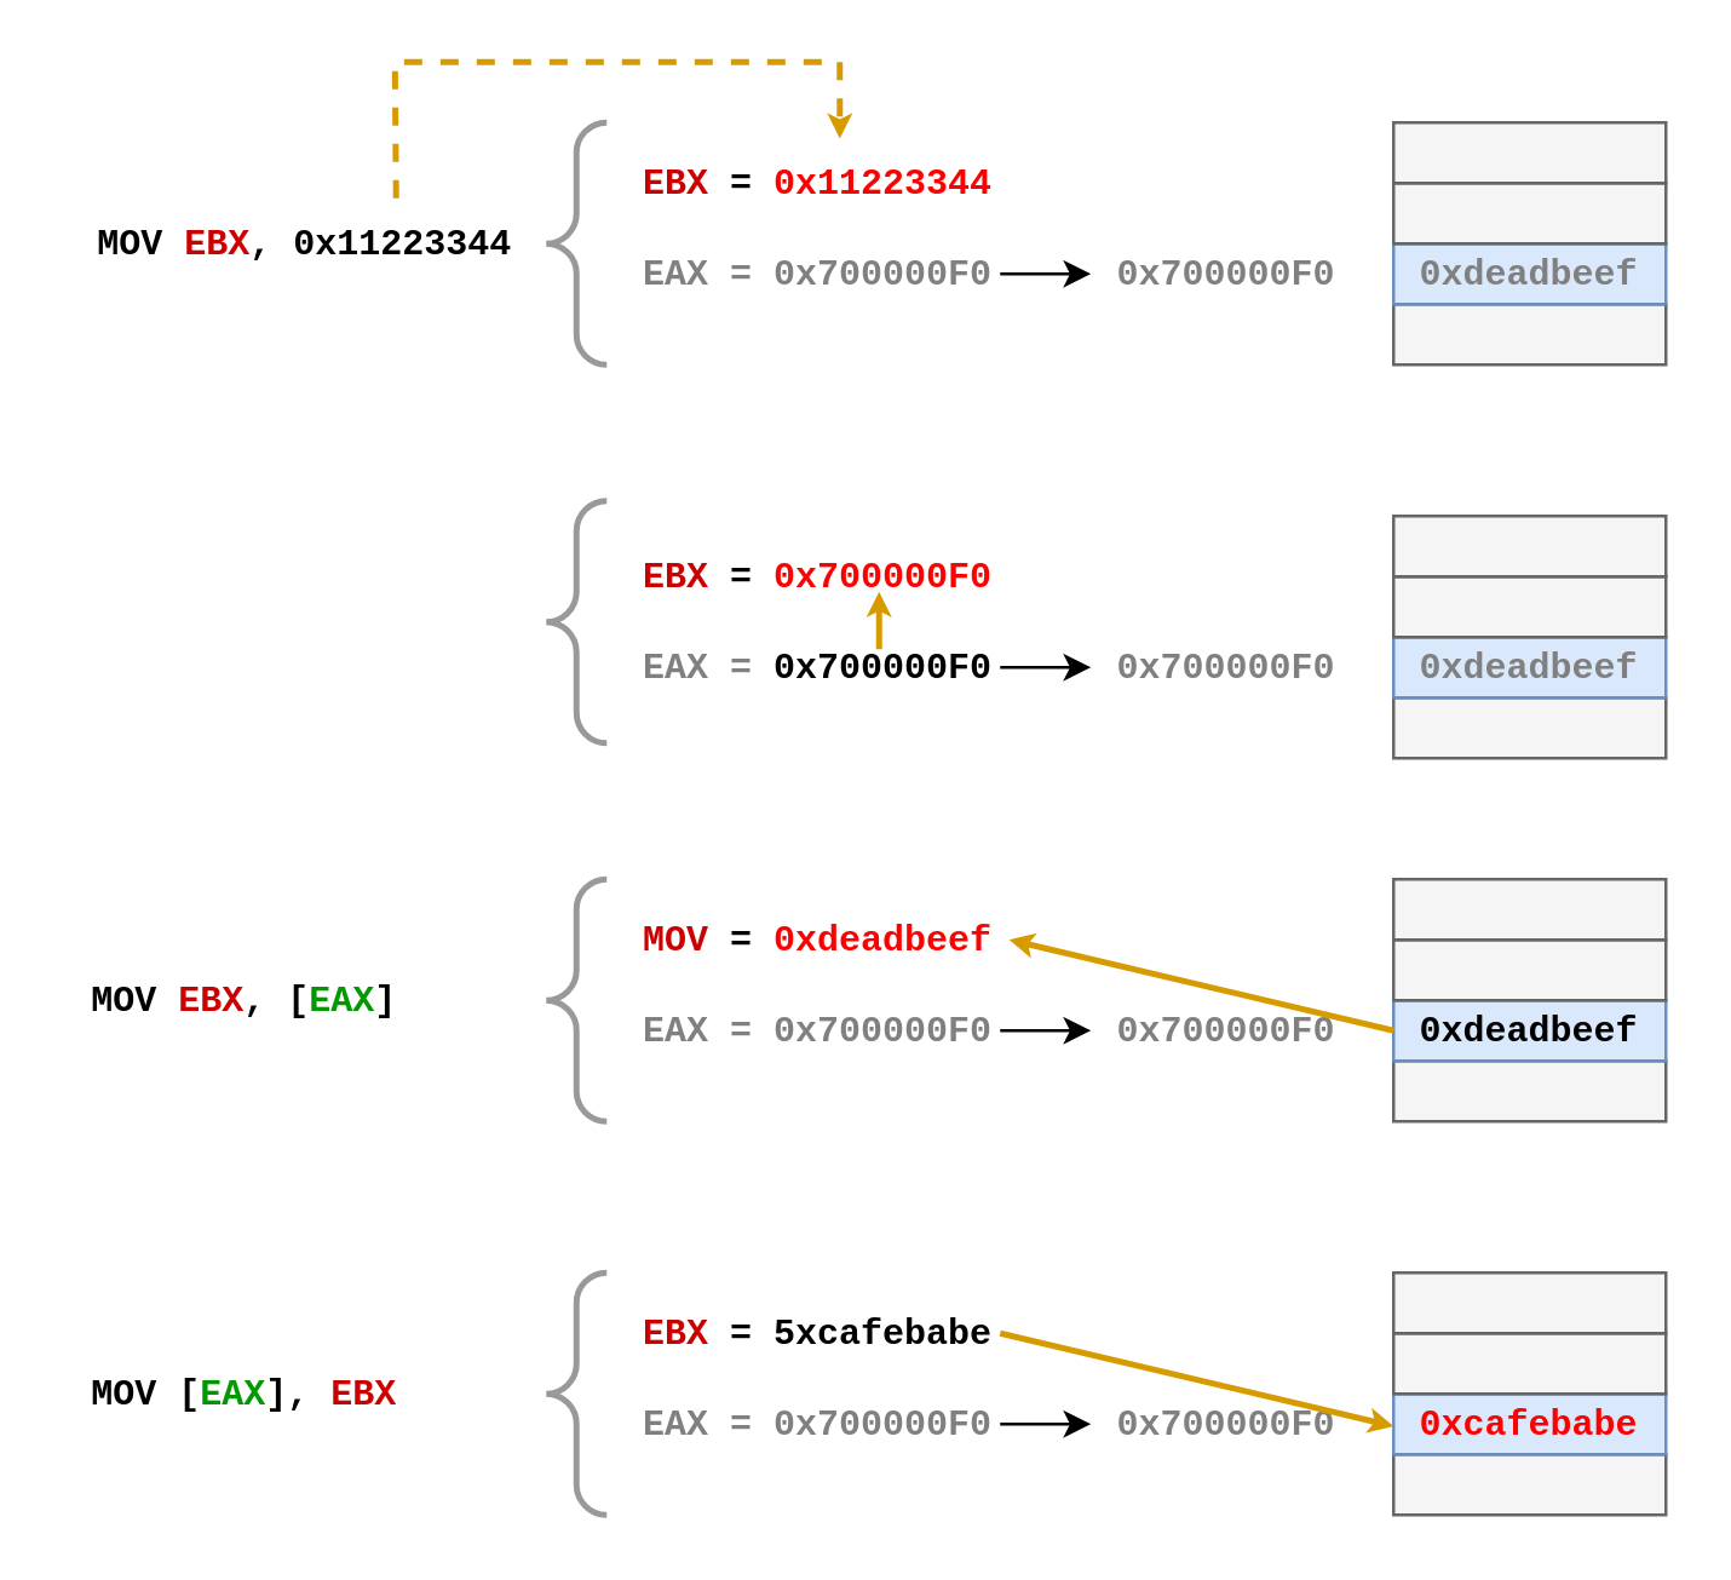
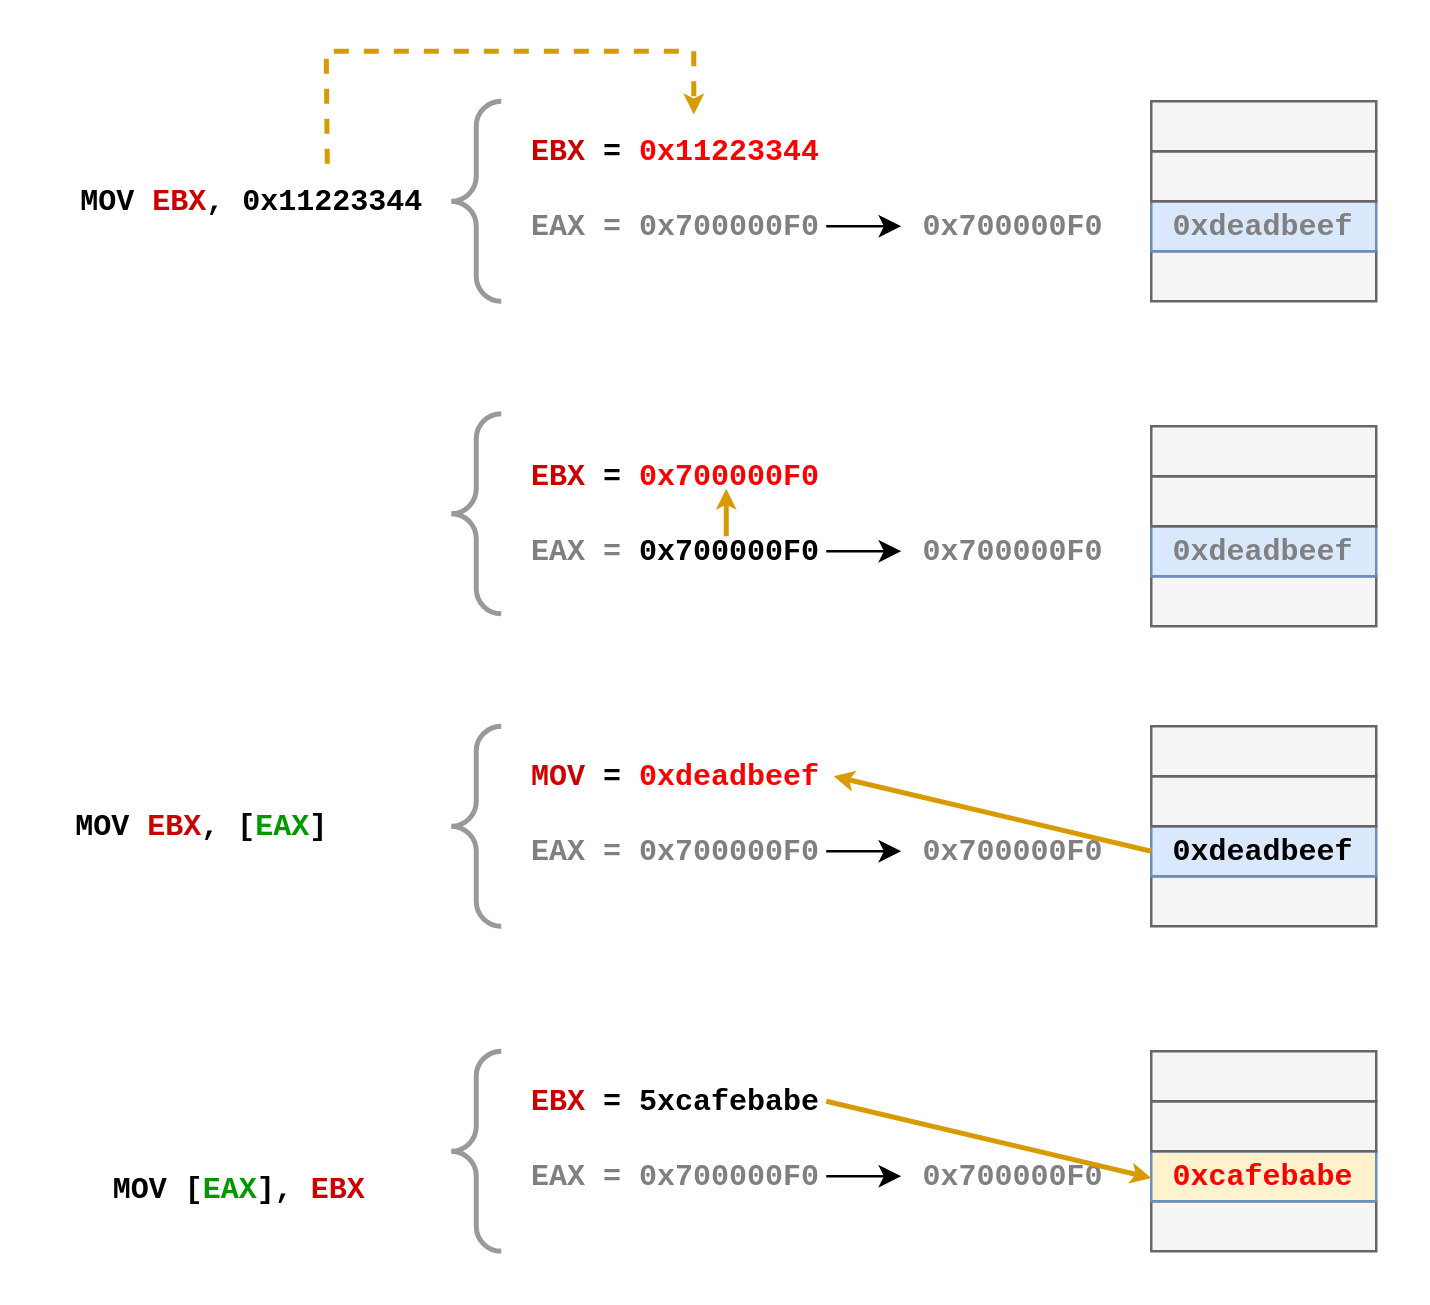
- <mxCell id="4" value="&lt;b&gt;&lt;font face=&quot;Courier New&quot;&gt;MOV [&lt;/font&gt;&lt;/b&gt;&lt;b style=&quot;border-color: var(--border-color);&quot;&gt;&lt;font style=&quot;border-color: var(--border-color);&quot; face=&quot;Courier New&quot;&gt;&lt;font style=&quot;border-color: var(--border-color);&quot; color=&quot;#009900&quot;&gt;EAX&lt;/font&gt;&lt;/font&gt;&lt;/b&gt;&lt;b&gt;&lt;font face=&quot;Courier New&quot;&gt;],&amp;nbsp;&lt;/font&gt;&lt;/b&gt;&lt;b style=&quot;border-color: var(--border-color);&quot;&gt;&lt;font style=&quot;border-color: var(--border-color);&quot; face=&quot;Courier New&quot;&gt;&lt;font style=&quot;border-color: var(--border-color);&quot; color=&quot;#cc0000&quot;&gt;EBX&lt;/font&gt;&lt;/font&gt;&lt;/b&gt;" style="text;html=1;align=center;verticalAlign=middle;resizable=0;points=[];autosize=1;strokeColor=none;fillColor=none;" parent="1" vertex="1"><mxGeometry x="20" y="445" width="120" height="30" as="geometry" /></mxCell>
+ <mxCell id="4" value="&lt;b&gt;&lt;font face=&quot;Courier New&quot;&gt;MOV [&lt;/font&gt;&lt;/b&gt;&lt;b style=&quot;border-color: var(--border-color);&quot;&gt;&lt;font style=&quot;border-color: var(--border-color);&quot; face=&quot;Courier New&quot;&gt;&lt;font style=&quot;border-color: var(--border-color);&quot; color=&quot;#009900&quot;&gt;EAX&lt;/font&gt;&lt;/font&gt;&lt;/b&gt;&lt;b&gt;&lt;font face=&quot;Courier New&quot;&gt;],&amp;nbsp;&lt;/font&gt;&lt;/b&gt;&lt;b style=&quot;border-color: var(--border-color);&quot;&gt;&lt;font style=&quot;border-color: var(--border-color);&quot; face=&quot;Courier New&quot;&gt;&lt;font style=&quot;border-color: var(--border-color);&quot; color=&quot;#cc0000&quot;&gt;EBX&lt;/font&gt;&lt;/font&gt;&lt;/b&gt;" style="text;html=1;align=center;verticalAlign=middle;resizable=0;points=[];autosize=1;strokeColor=none;fillColor=none;" parent="1" vertex="1"><mxGeometry x="35" y="460" width="120" height="30" as="geometry" /></mxCell>
- <mxCell id="30" value="&lt;b style=&quot;border-color: var(--border-color);&quot;&gt;&lt;font color=&quot;#ff0000&quot; style=&quot;border-color: var(--border-color);&quot; face=&quot;Courier New&quot;&gt;0xcafebabe&lt;/font&gt;&lt;/b&gt;" style="rounded=0;whiteSpace=wrap;html=1;fillColor=#dae8fc;strokeColor=#6c8ebf;" parent="1" vertex="1"><mxGeometry x="460" y="460" width="90" height="20" as="geometry" /></mxCell>
+ <mxCell id="30" value="&lt;b style=&quot;border-color: var(--border-color);&quot;&gt;&lt;font color=&quot;#ff0000&quot; style=&quot;border-color: var(--border-color);&quot; face=&quot;Courier New&quot;&gt;0xcafebabe&lt;/font&gt;&lt;/b&gt;" style="rounded=0;whiteSpace=wrap;html=1;fillColor=#fff2cc;strokeColor=#6c8ebf;" parent="1" vertex="1"><mxGeometry x="460" y="460" width="90" height="20" as="geometry" /></mxCell>
